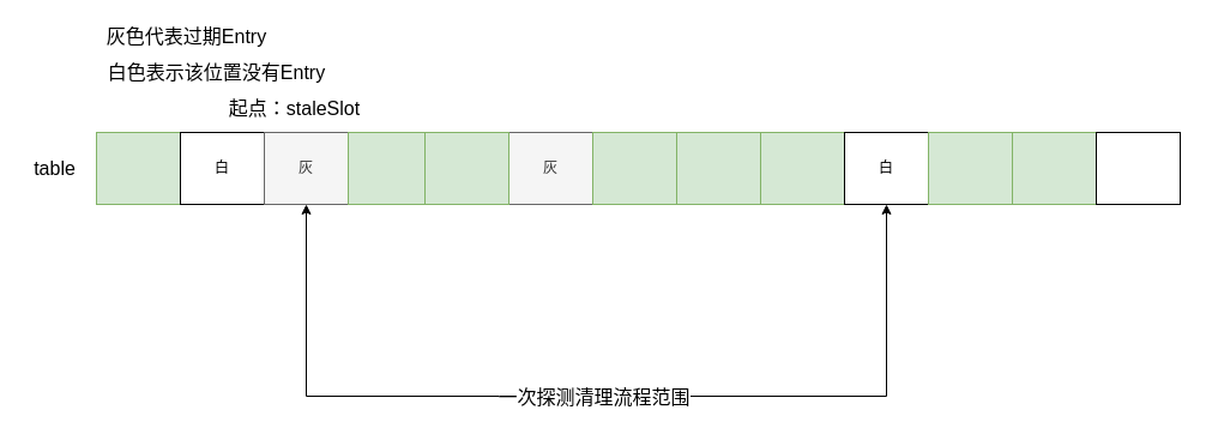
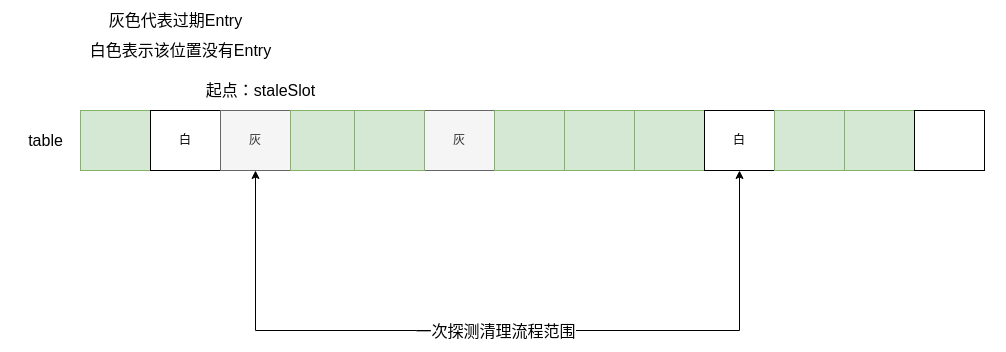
- <mxCell id="16" value="灰色代表过期Entry" style="text;html=1;align=center;verticalAlign=middle;resizable=0;points=[];autosize=1;fontSize=16;" vertex="1" parent="1"><mxGeometry x="80" y="20" width="150" height="20" as="geometry" /></mxCell>
+ <mxCell id="16" value="灰色代表过期Entry" style="text;html=1;align=center;verticalAlign=middle;resizable=0;points=[];autosize=1;fontSize=16;" vertex="1" parent="1"><mxGeometry x="100" y="10" width="150" height="20" as="geometry" /></mxCell>
- <mxCell id="17" value="白色表示该位置没有Entry" style="text;html=1;align=center;verticalAlign=middle;resizable=0;points=[];autosize=1;fontSize=16;" vertex="1" parent="1"><mxGeometry x="80" y="50" width="200" height="20" as="geometry" /></mxCell>
+ <mxCell id="17" value="白色表示该位置没有Entry" style="text;html=1;align=center;verticalAlign=middle;resizable=0;points=[];autosize=1;fontSize=16;" vertex="1" parent="1"><mxGeometry x="80" y="40" width="200" height="20" as="geometry" /></mxCell>
- <mxCell id="20" value="起点：staleSlot" style="text;html=1;align=center;verticalAlign=middle;resizable=0;points=[];autosize=1;fontSize=16;" vertex="1" parent="1"><mxGeometry x="185" y="80" width="120" height="20" as="geometry" /></mxCell>
+ <mxCell id="20" value="起点：staleSlot" style="text;html=1;align=center;verticalAlign=middle;resizable=0;points=[];autosize=1;fontSize=16;" vertex="1" parent="1"><mxGeometry x="200" y="80" width="120" height="20" as="geometry" /></mxCell>
